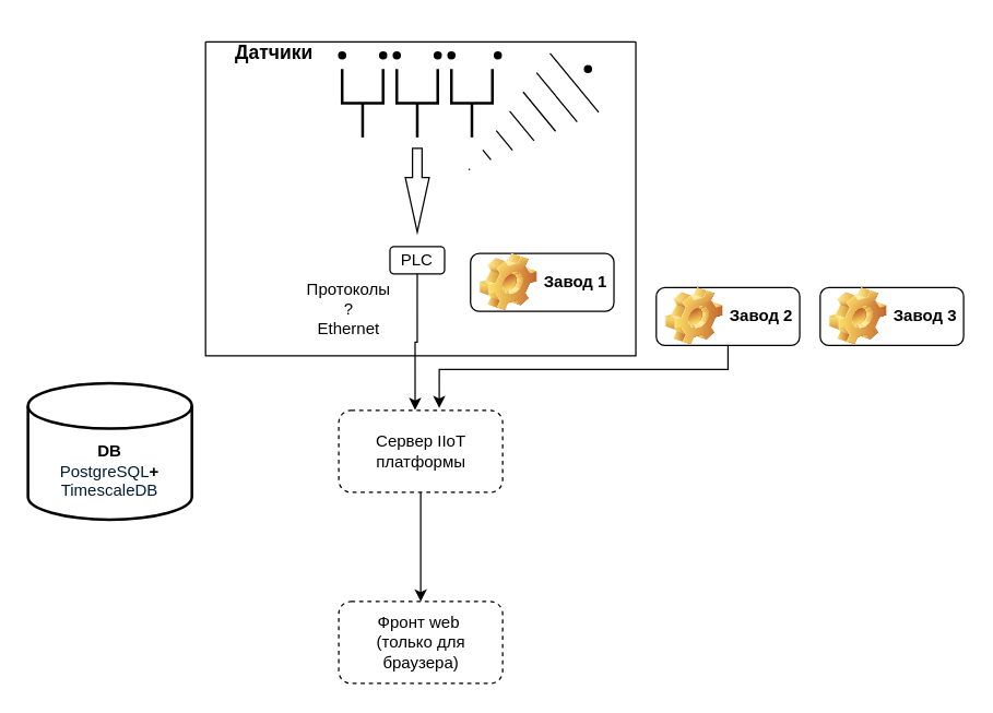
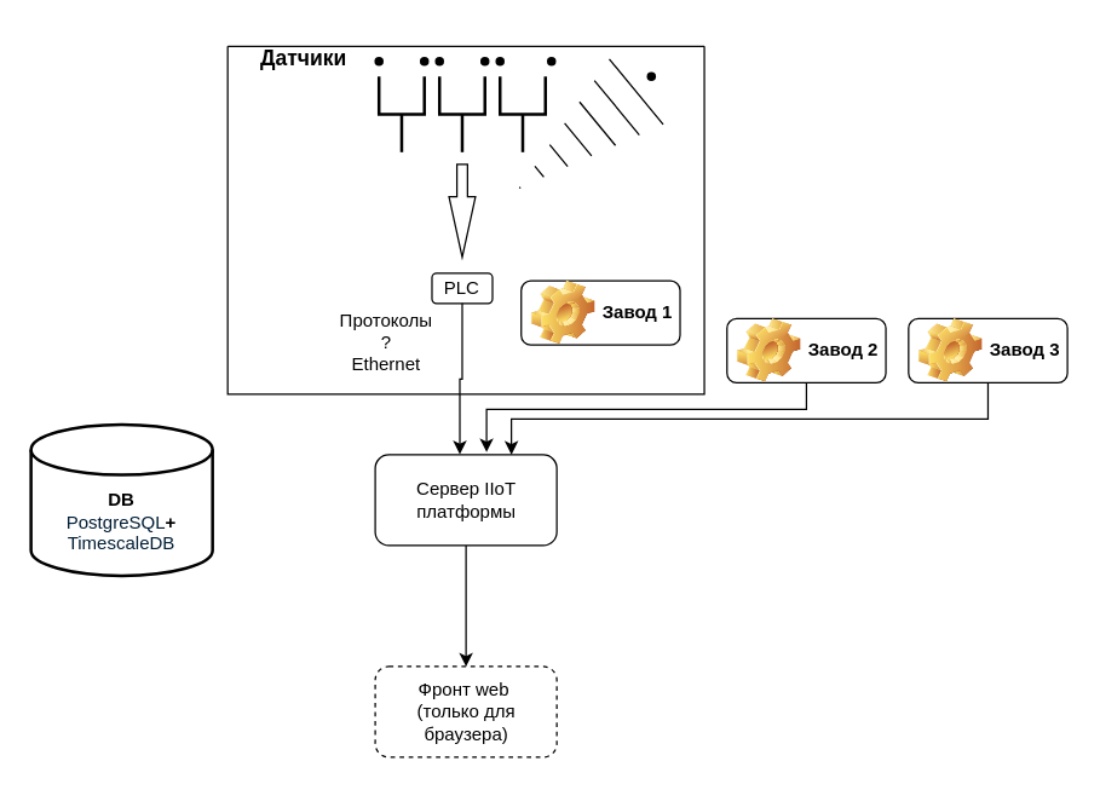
+ <mxCell id="22" style="edgeStyle=orthogonalEdgeStyle;rounded=0;orthogonalLoop=1;jettySize=auto;html=1;exitX=0.5;exitY=1;exitDx=0;exitDy=0;entryX=0.75;entryY=0;entryDx=0;entryDy=0;" edge="1" parent="1" source="23" target="25"><mxGeometry relative="1" as="geometry" /></mxCell>
- <mxCell id="25" value="Сервер IIoT платформы" style="rounded=1;whiteSpace=wrap;html=1;dashed=1;" vertex="1" parent="1"><mxGeometry x="247.51" y="300" width="120" height="60" as="geometry" /></mxCell>
+ <mxCell id="25" value="Сервер IIoT платформы" style="rounded=1;whiteSpace=wrap;html=1;" vertex="1" parent="1"><mxGeometry x="247.51" y="300" width="120" height="60" as="geometry" /></mxCell>
